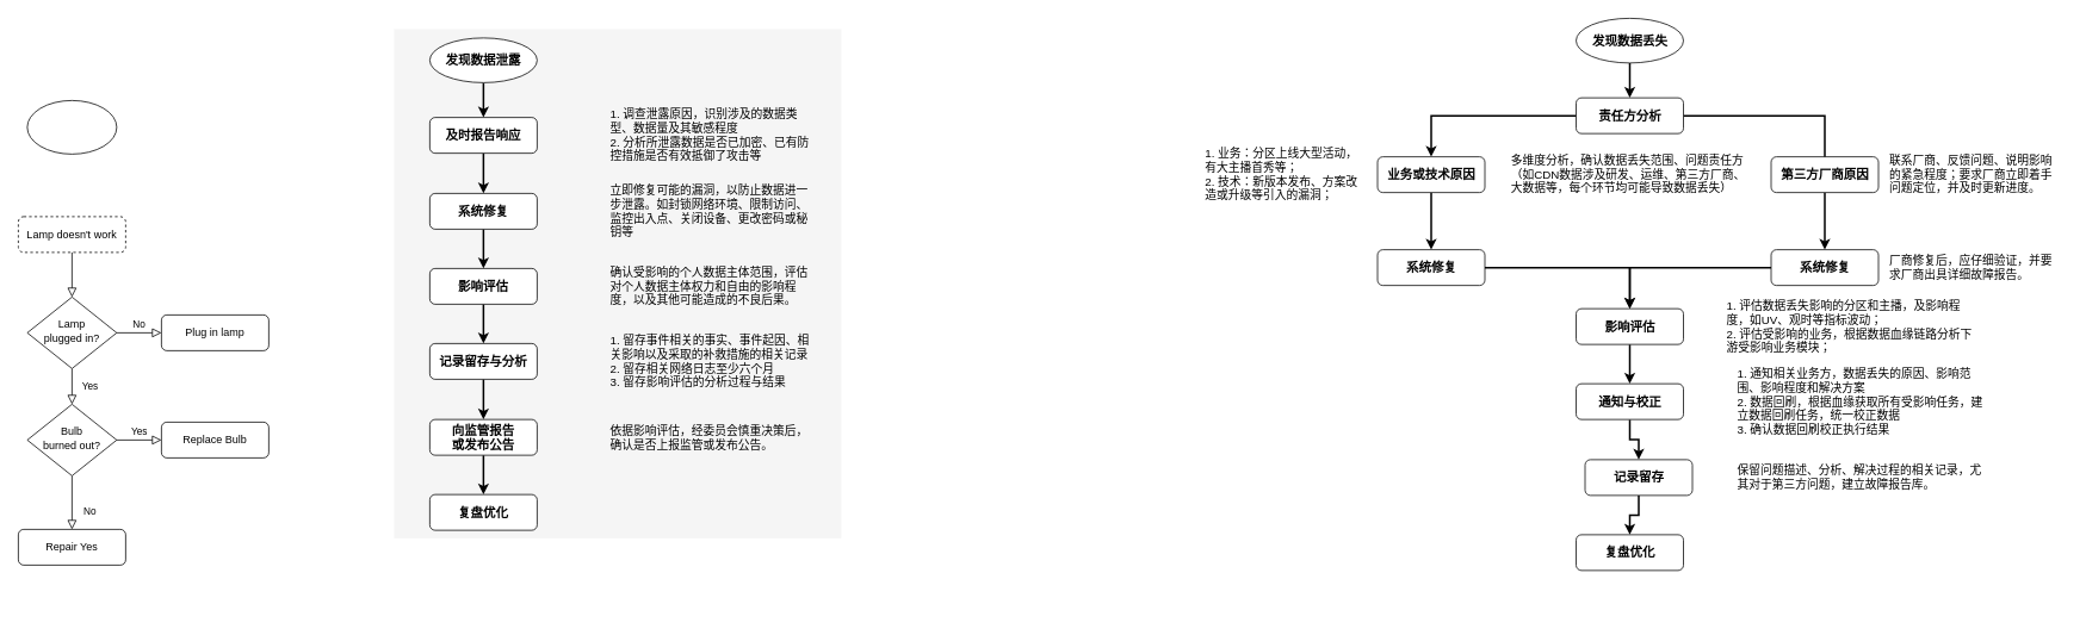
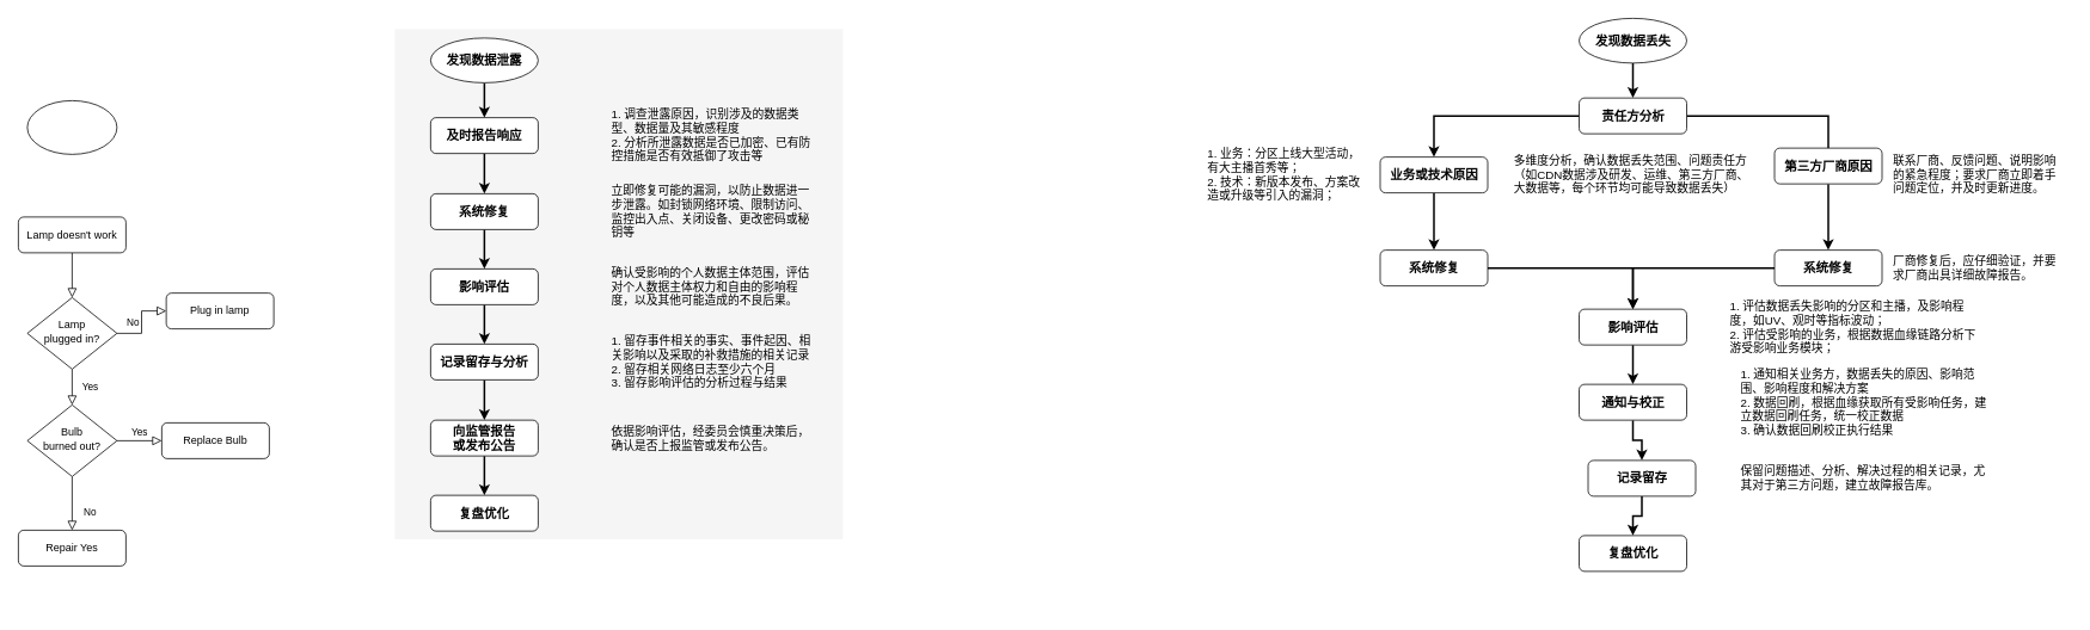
- <mxCell id="51" value="&lt;font style=&quot;font-size: 14px;&quot;&gt;&lt;b&gt;第三方厂商原因&lt;/b&gt;&lt;/font&gt;" style="rounded=1;whiteSpace=wrap;html=1;fontSize=12;glass=0;strokeWidth=1;shadow=0;" vertex="1" parent="1"><mxGeometry x="1979.5" y="175" width="120" height="40" as="geometry" /></mxCell>
+ <mxCell id="51" value="&lt;font style=&quot;font-size: 14px;&quot;&gt;&lt;b&gt;第三方厂商原因&lt;/b&gt;&lt;/font&gt;" style="rounded=1;whiteSpace=wrap;html=1;fontSize=12;glass=0;strokeWidth=1;shadow=0;" vertex="1" parent="1"><mxGeometry x="1979.5" y="165" width="120" height="40" as="geometry" /></mxCell>
- <mxCell id="4" value="Lamp doesn't work" style="rounded=1;whiteSpace=wrap;html=1;fontSize=12;glass=0;strokeWidth=1;shadow=0;dashed=1;" parent="1" vertex="1"><mxGeometry x="20" y="242" width="120" height="40" as="geometry" /></mxCell>
+ <mxCell id="4" value="Lamp doesn't work" style="rounded=1;whiteSpace=wrap;html=1;fontSize=12;glass=0;strokeWidth=1;shadow=0;" parent="1" vertex="1"><mxGeometry x="20" y="242" width="120" height="40" as="geometry" /></mxCell>
- <mxCell id="8" value="Plug in lamp" style="rounded=1;whiteSpace=wrap;html=1;fontSize=12;glass=0;strokeWidth=1;shadow=0;" parent="1" vertex="1"><mxGeometry x="180" y="352" width="120" height="40" as="geometry" /></mxCell>
+ <mxCell id="8" value="Plug in lamp" style="rounded=1;whiteSpace=wrap;html=1;fontSize=12;glass=0;strokeWidth=1;shadow=0;" parent="1" vertex="1"><mxGeometry x="185" y="327" width="120" height="40" as="geometry" /></mxCell>
